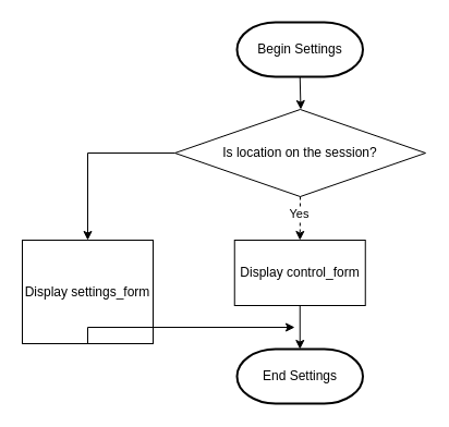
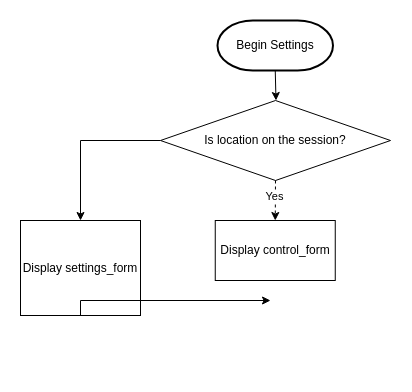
- <mxCell id="9" value="" style="endArrow=classic;html=1;rounded=0;exitX=0.5;exitY=1;exitDx=0;exitDy=0;entryX=0.5;entryY=0;entryDx=0;entryDy=0;entryPerimeter=0;" edge="1" parent="1" source="6" target="3"><mxGeometry width="50" height="50" relative="1" as="geometry"><mxPoint x="250" y="230" as="sourcePoint" /><mxPoint x="300" y="180" as="targetPoint" /></mxGeometry></mxCell>
- <mxCell id="3" value="End Settings" style="strokeWidth=2;html=1;shape=mxgraph.flowchart.terminator;whiteSpace=wrap;" parent="1" vertex="1"><mxGeometry x="217" y="320" width="115.5" height="50" as="geometry" /></mxCell>
